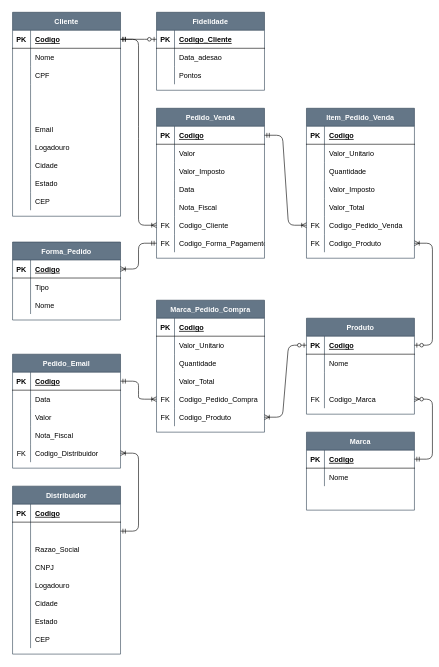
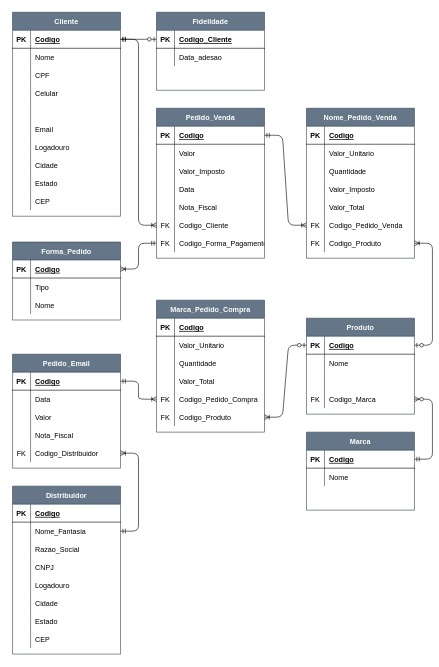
- <mxCell id="41" value="Pontos" style="shape=partialRectangle;connectable=0;fillColor=none;top=0;left=0;bottom=0;right=0;align=left;spacingLeft=6;overflow=hidden;" parent="39" vertex="1"><mxGeometry x="30" width="150" height="30" as="geometry" /></mxCell>
+ <mxCell id="14" value="Celular" style="shape=partialRectangle;connectable=0;fillColor=none;top=0;left=0;bottom=0;right=0;align=left;spacingLeft=6;overflow=hidden;" parent="12" vertex="1"><mxGeometry x="30" width="150" height="30" as="geometry" /></mxCell>
- <mxCell id="137" value="Item_Pedido_Venda" style="shape=table;startSize=30;container=1;collapsible=1;childLayout=tableLayout;fixedRows=1;rowLines=0;fontStyle=1;align=center;resizeLast=1;fillColor=#647687;strokeColor=#314354;fontColor=#ffffff;" parent="1" vertex="1"><mxGeometry x="510" y="180" width="180" height="250" as="geometry" /></mxCell>
+ <mxCell id="137" value="Nome_Pedido_Venda" style="shape=table;startSize=30;container=1;collapsible=1;childLayout=tableLayout;fixedRows=1;rowLines=0;fontStyle=1;align=center;resizeLast=1;fillColor=#647687;strokeColor=#314354;fontColor=#ffffff;" parent="1" vertex="1"><mxGeometry x="510" y="180" width="180" height="250" as="geometry" /></mxCell>
+ <mxCell id="67" value="Nome_Fantasia" style="shape=partialRectangle;connectable=0;fillColor=none;top=0;left=0;bottom=0;right=0;align=left;spacingLeft=6;overflow=hidden;" parent="65" vertex="1"><mxGeometry x="30" width="150" height="30" as="geometry" /></mxCell>
